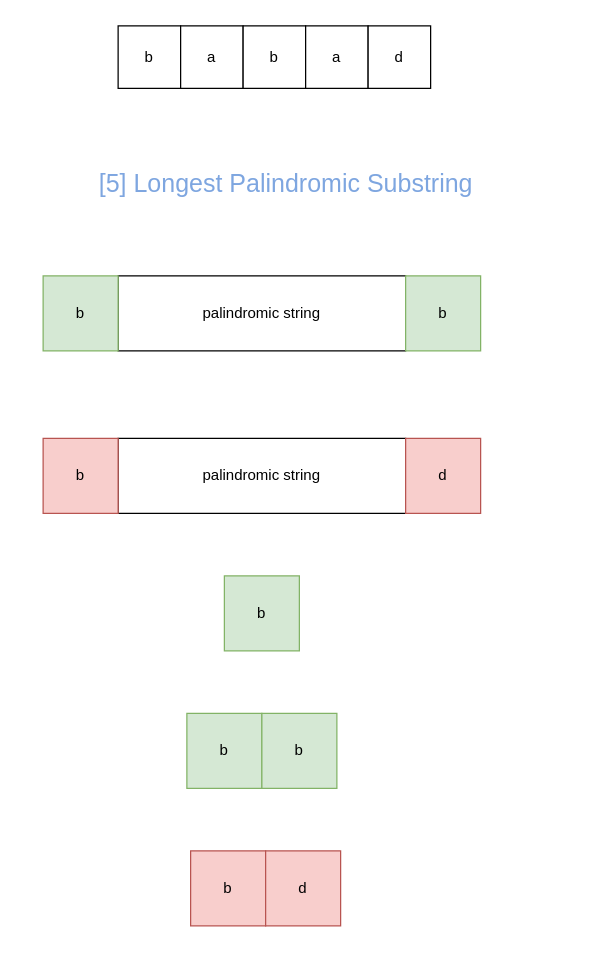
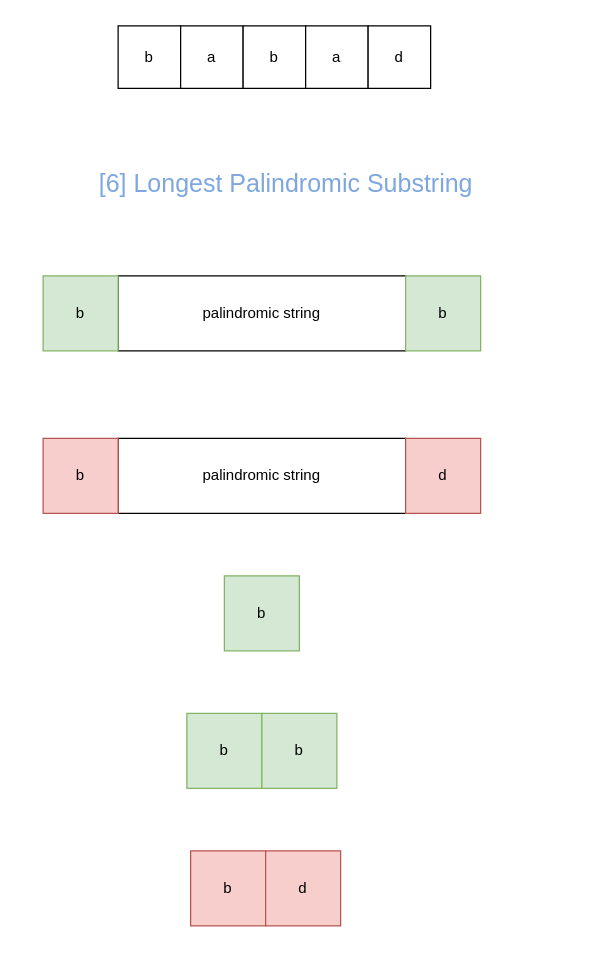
- <mxCell id="23" value="&lt;div style=&quot;font-size: 20px;&quot;&gt;&lt;span style=&quot;font-size: 20px;&quot;&gt;[5] Longest Palindromic Substring&lt;/span&gt;&lt;/div&gt;" style="text;html=1;strokeColor=none;fillColor=none;align=center;verticalAlign=middle;whiteSpace=wrap;rounded=0;fontSize=20;fontColor=#7EA6E0;" vertex="1" parent="1"><mxGeometry x="20" y="140" width="417" height="10" as="geometry" /></mxCell>
+ <mxCell id="23" value="&lt;div style=&quot;font-size: 20px;&quot;&gt;&lt;span style=&quot;font-size: 20px;&quot;&gt;[6] Longest Palindromic Substring&lt;/span&gt;&lt;/div&gt;" style="text;html=1;strokeColor=none;fillColor=none;align=center;verticalAlign=middle;whiteSpace=wrap;rounded=0;fontSize=20;fontColor=#7EA6E0;" vertex="1" parent="1"><mxGeometry x="20" y="140" width="417" height="10" as="geometry" /></mxCell>
